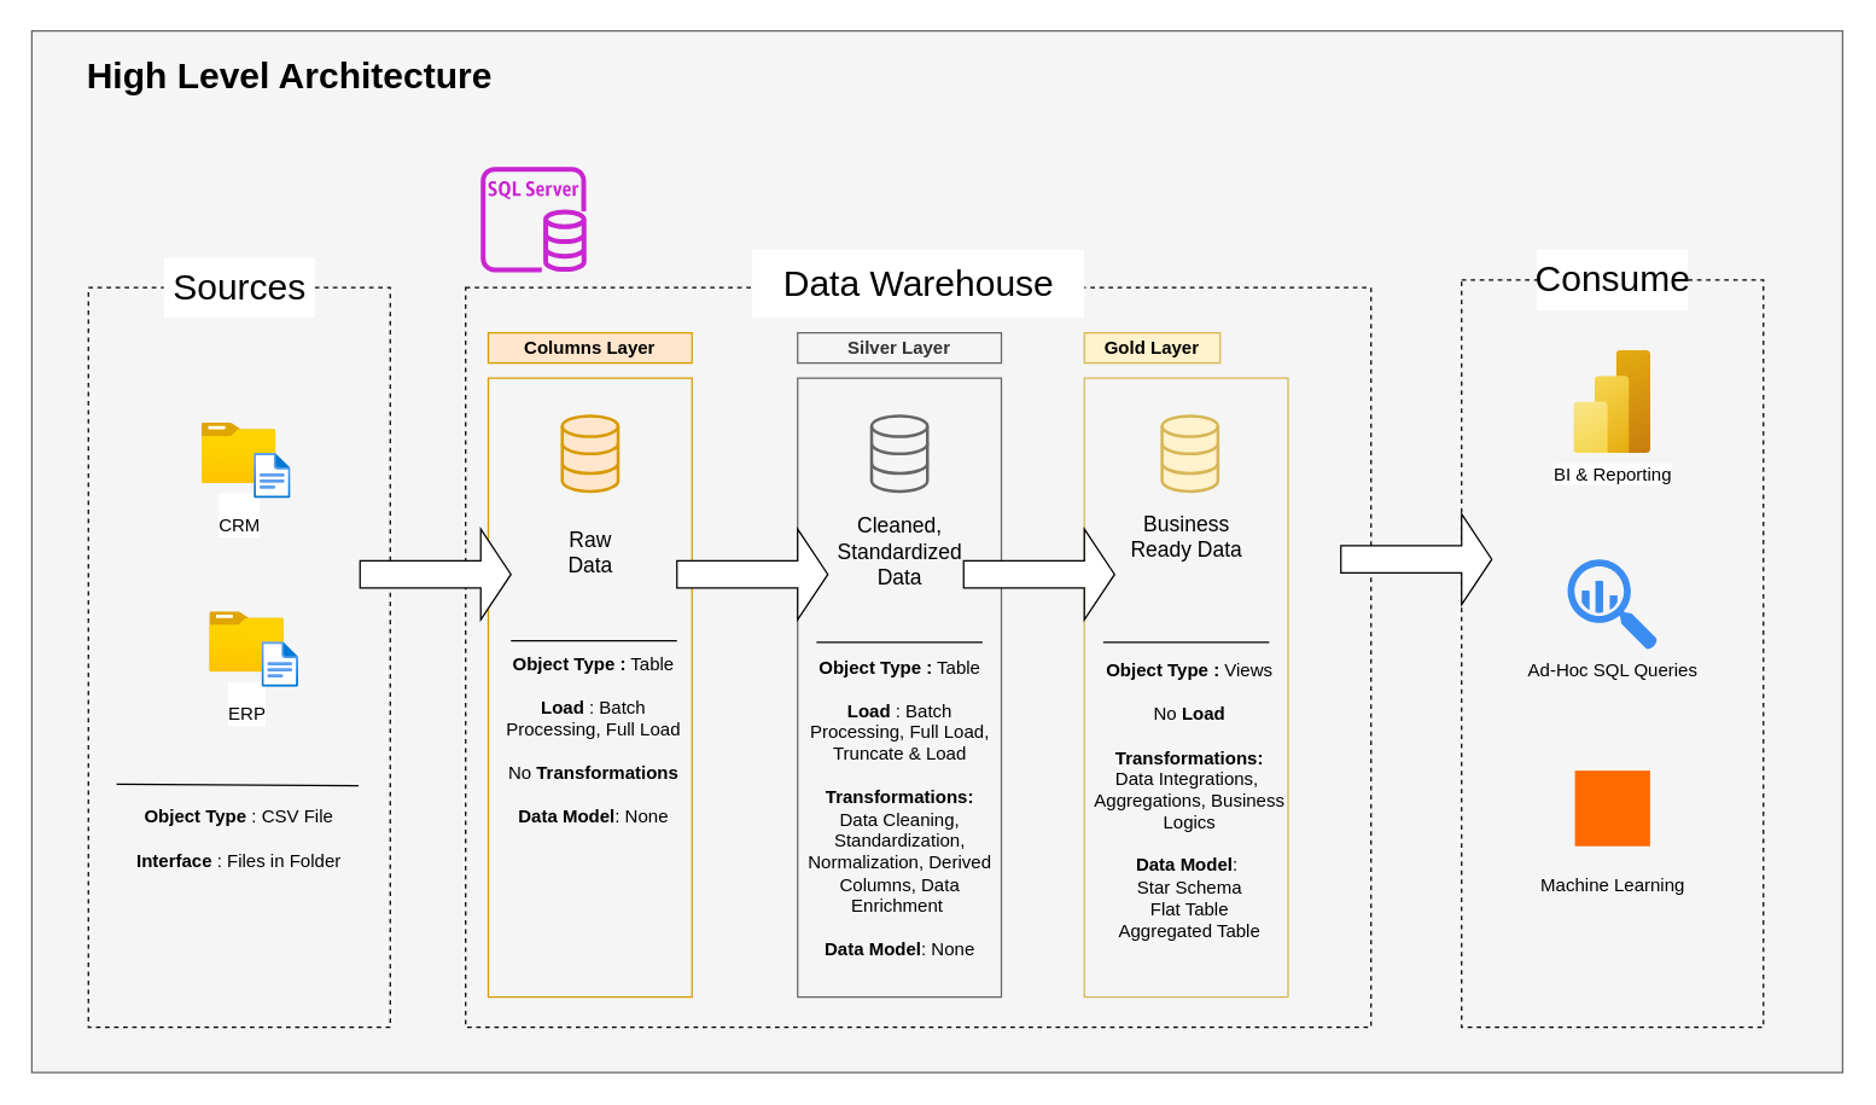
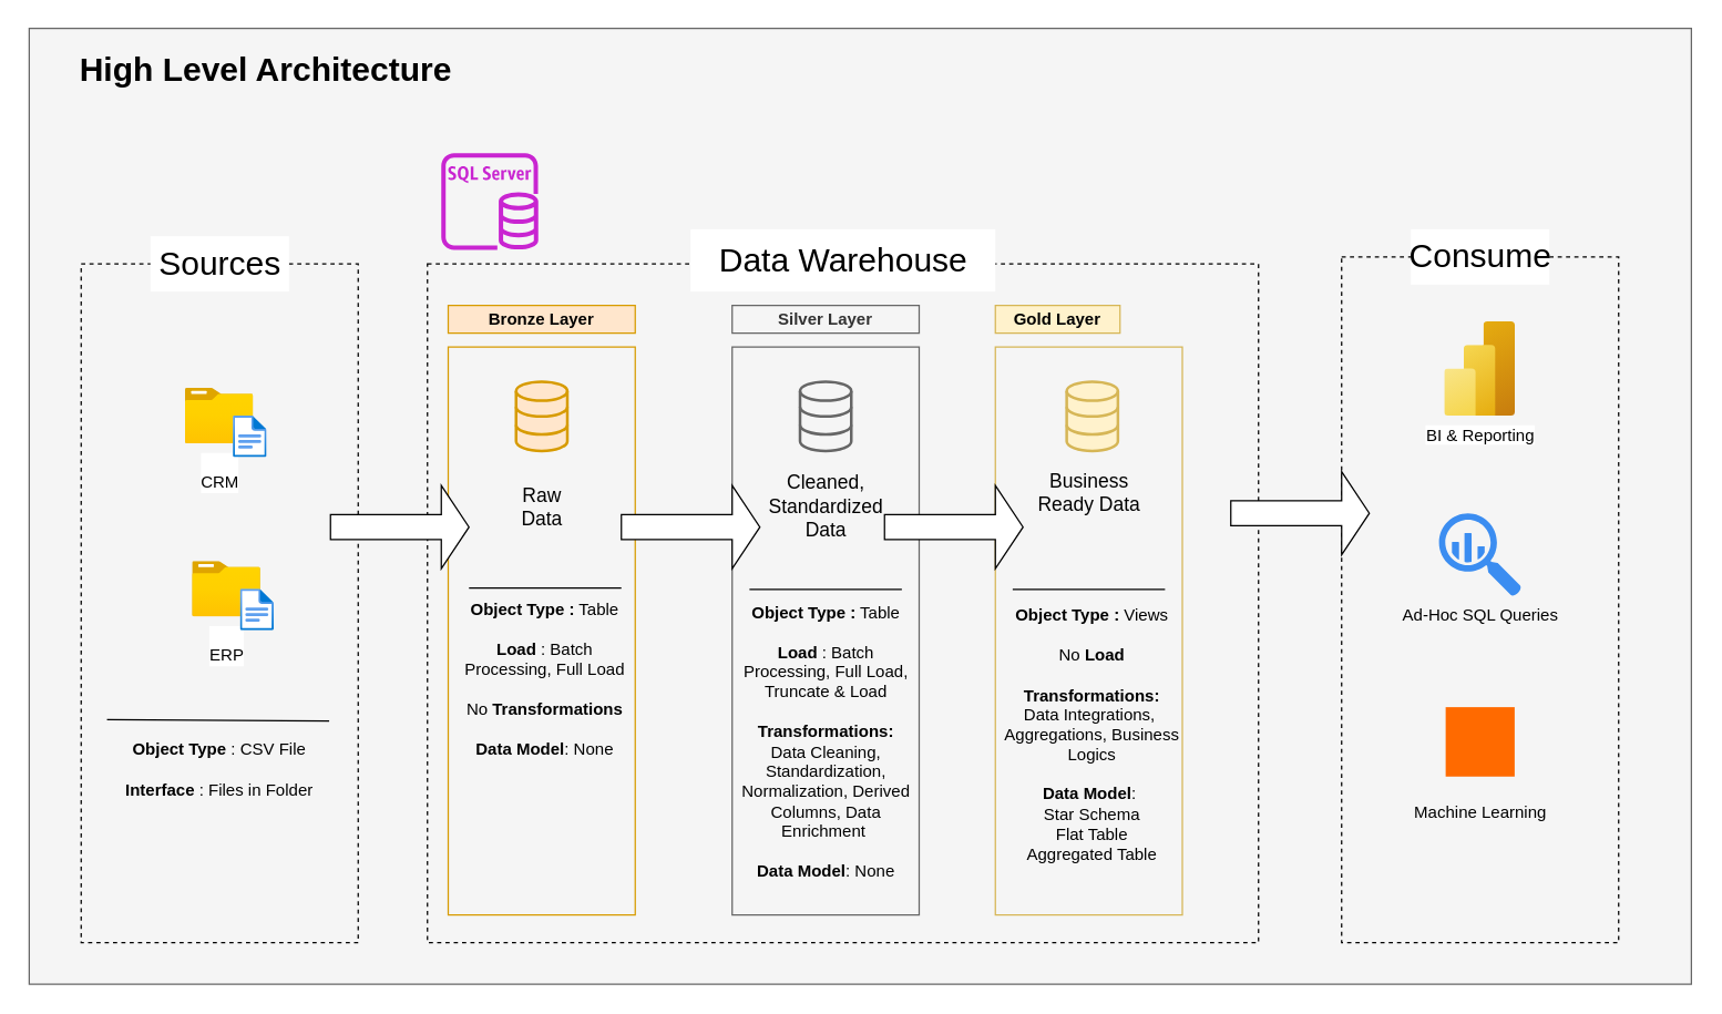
- <mxCell id="10" value="Columns Layer" style="rounded=0;whiteSpace=wrap;html=1;fillColor=#ffe6cc;strokeColor=#d79b00;fontStyle=1" parent="1" vertex="1"><mxGeometry x="323" y="220" width="135" height="20" as="geometry" /></mxCell>
+ <mxCell id="10" value="Bronze Layer" style="rounded=0;whiteSpace=wrap;html=1;fillColor=#ffe6cc;strokeColor=#d79b00;fontStyle=1" parent="1" vertex="1"><mxGeometry x="323" y="220" width="135" height="20" as="geometry" /></mxCell>
